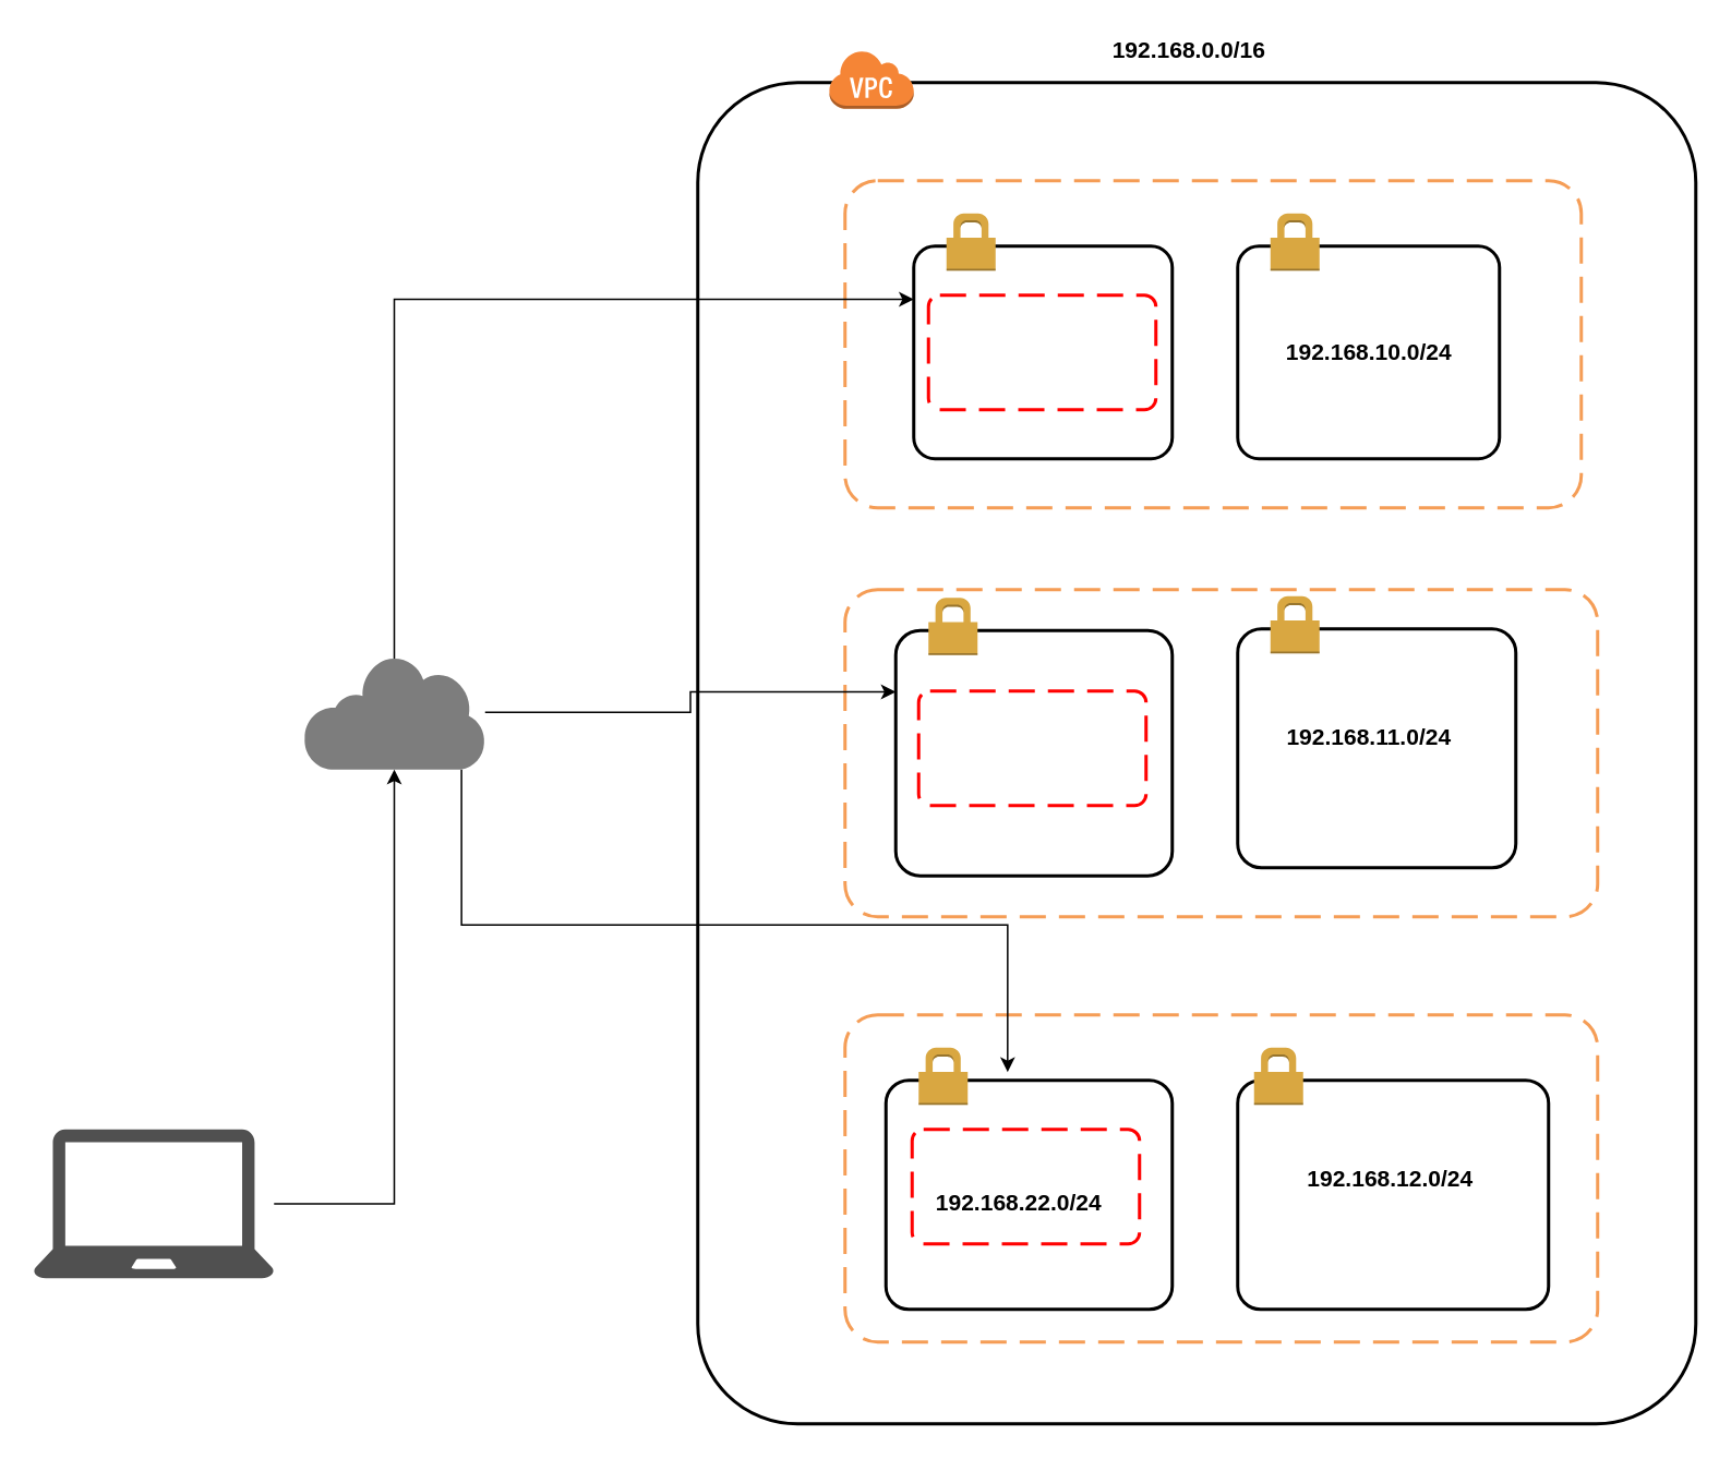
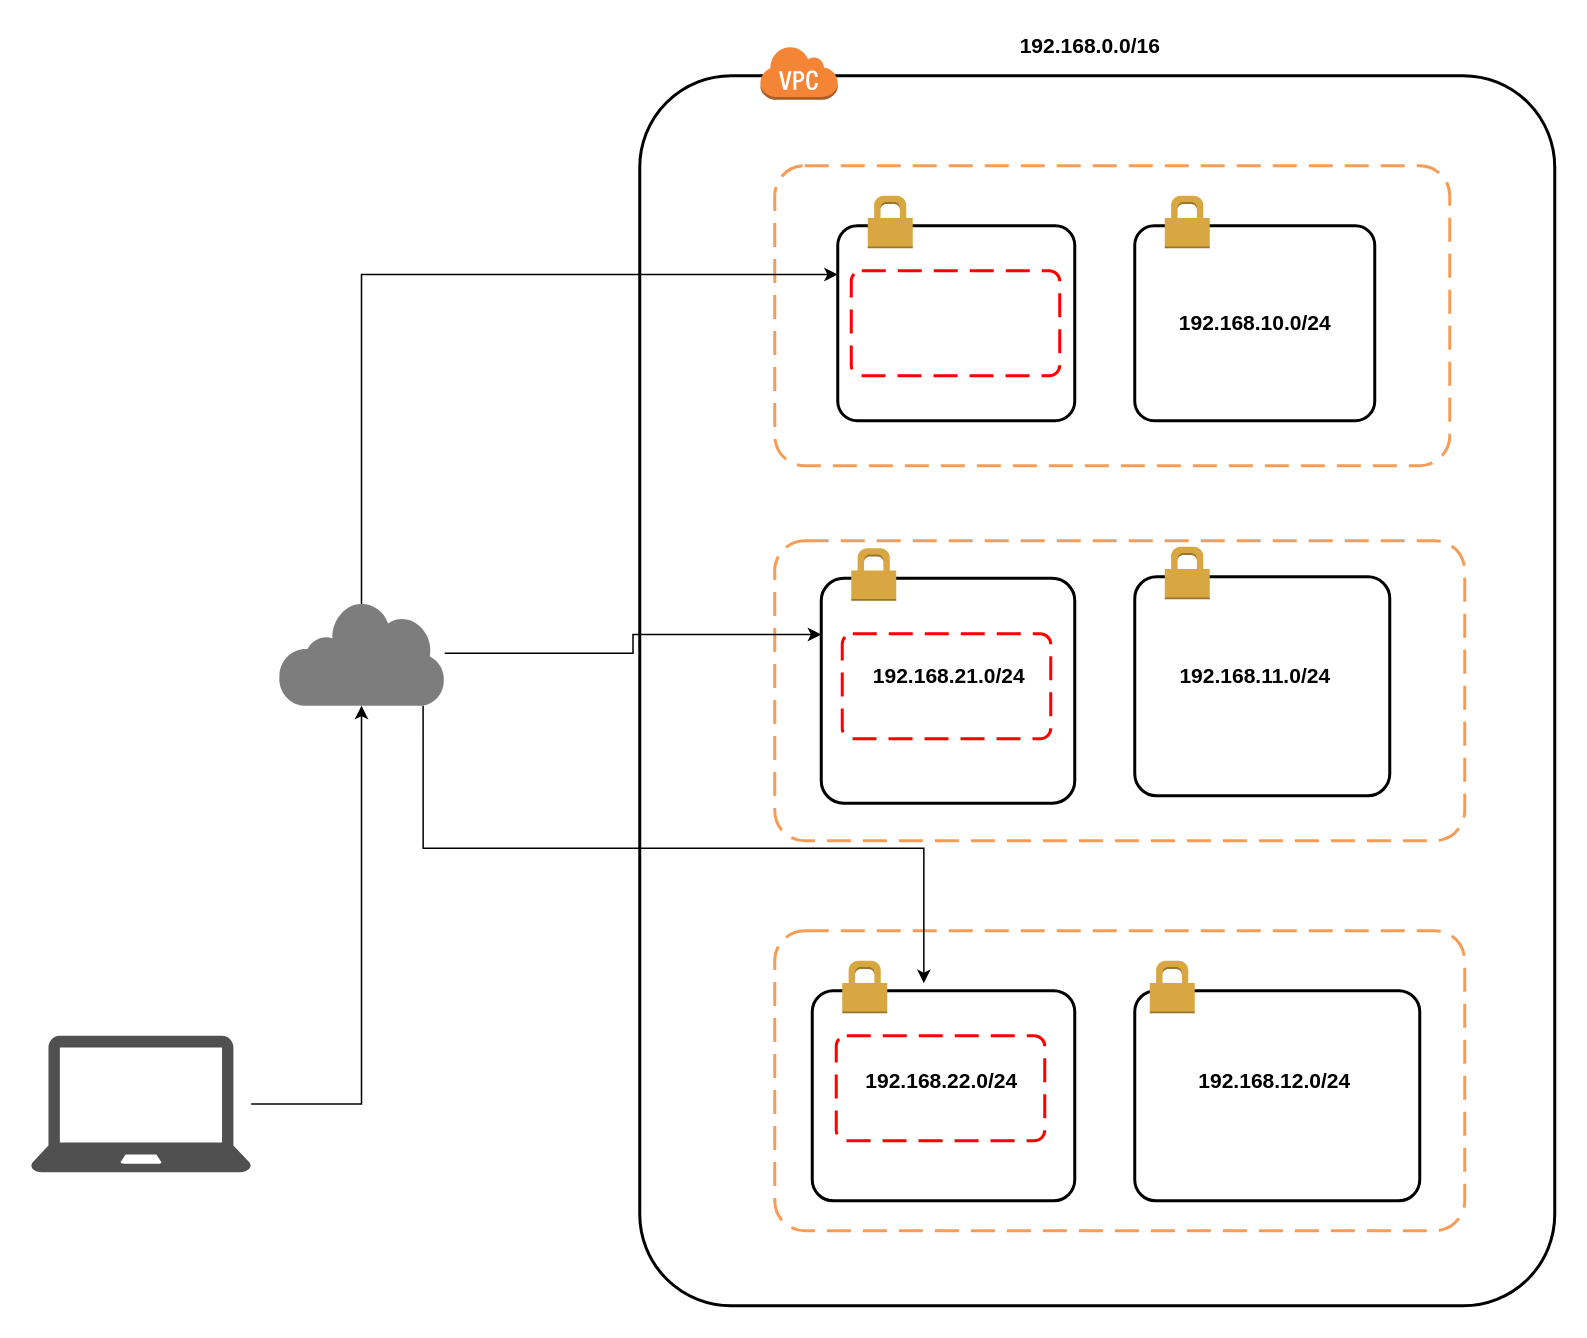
+ <mxCell id="23" value="192.168.21.0/24&lt;br&gt;" style="text;html=1;resizable=0;autosize=1;align=center;verticalAlign=middle;points=[];fillColor=none;strokeColor=none;rounded=0;fontSize=14;fontStyle=1" vertex="1" parent="1"><mxGeometry x="571.5" y="440.1" width="120" height="20" as="geometry" /></mxCell>
- <mxCell id="24" value="192.168.22.0/24&lt;br&gt;" style="text;html=1;resizable=0;autosize=1;align=center;verticalAlign=middle;points=[];fillColor=none;strokeColor=none;rounded=0;fontSize=14;fontStyle=1" vertex="1" parent="1"><mxGeometry x="562" y="725.1" width="120" height="20" as="geometry" /></mxCell>
+ <mxCell id="24" value="192.168.22.0/24&lt;br&gt;" style="text;html=1;resizable=0;autosize=1;align=center;verticalAlign=middle;points=[];fillColor=none;strokeColor=none;rounded=0;fontSize=14;fontStyle=1" vertex="1" parent="1"><mxGeometry x="567" y="710.1" width="120" height="20" as="geometry" /></mxCell>
